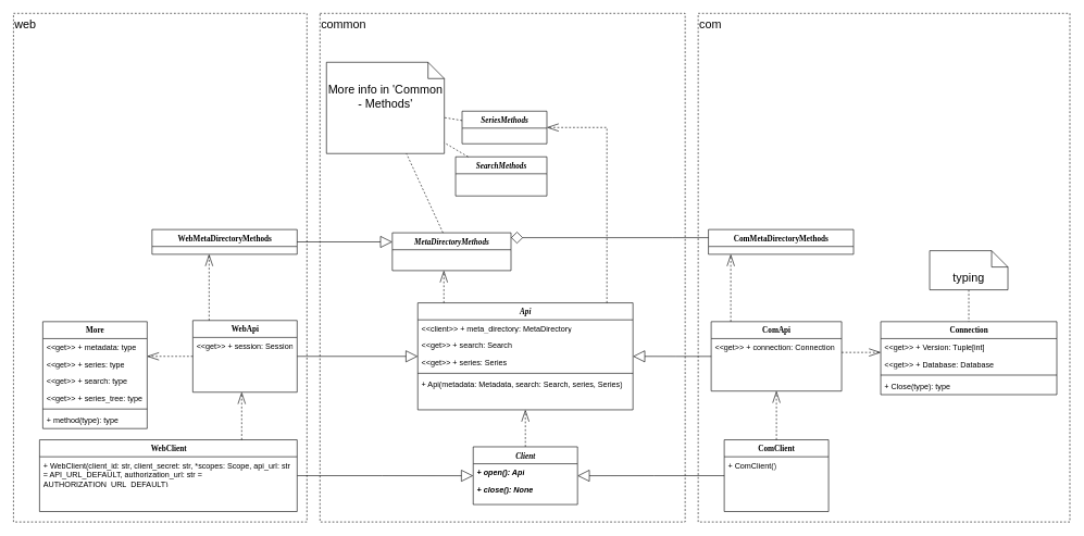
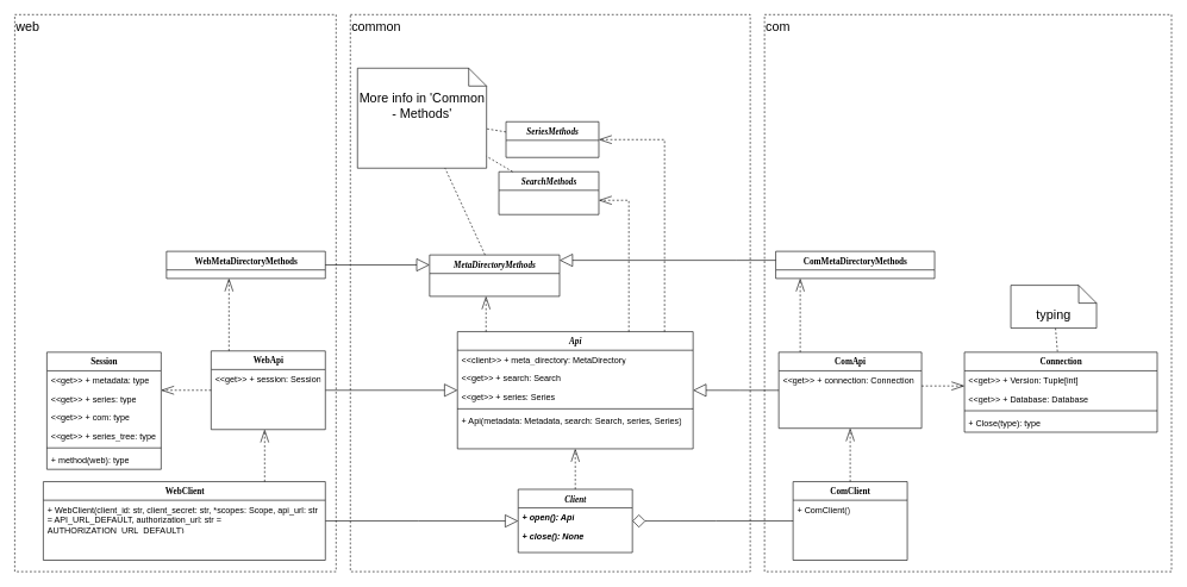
+ <mxCell id="49" style="edgeStyle=orthogonalEdgeStyle;rounded=0;orthogonalLoop=1;jettySize=auto;html=1;fontSize=31;endArrow=openThin;endFill=0;endSize=16;dashed=1;" parent="1" source="35" target="46" edge="1"><mxGeometry relative="1" as="geometry"><mxPoint x="950" y="280" as="sourcePoint" /><mxPoint x="870" y="262.72" as="targetPoint" /><Array as="points"><mxPoint x="880" y="280" /></Array></mxGeometry></mxCell>
- <mxCell id="56" style="edgeStyle=orthogonalEdgeStyle;rounded=0;orthogonalLoop=1;jettySize=auto;html=1;fontSize=21;endArrow=diamond;endFill=0;endSize=16;" parent="1" source="54" target="45" edge="1"><mxGeometry relative="1" as="geometry"><mxPoint x="1099.25" y="226.5" as="sourcePoint" /><mxPoint x="1229.25" y="150" as="targetPoint" /><Array as="points"><mxPoint x="1030" y="364" /><mxPoint x="1030" y="364" /></Array></mxGeometry></mxCell>
+ <mxCell id="56" style="edgeStyle=orthogonalEdgeStyle;rounded=0;orthogonalLoop=1;jettySize=auto;html=1;fontSize=21;endArrow=block;endFill=0;endSize=16;" parent="1" source="54" target="45" edge="1"><mxGeometry relative="1" as="geometry"><mxPoint x="1099.25" y="226.5" as="sourcePoint" /><mxPoint x="1229.25" y="150" as="targetPoint" /><Array as="points"><mxPoint x="1030" y="364" /><mxPoint x="1030" y="364" /></Array></mxGeometry></mxCell>
- <mxCell id="34" value="typing" style="shape=note2;boundedLbl=1;whiteSpace=wrap;html=1;size=25;verticalAlign=top;align=center;fontSize=18;" parent="1" vertex="1"><mxGeometry x="1425" y="384" width="120" height="60" as="geometry" /></mxCell>
+ <mxCell id="34" value="typing" style="shape=note2;boundedLbl=1;whiteSpace=wrap;html=1;size=25;verticalAlign=top;align=center;fontSize=18;" parent="1" vertex="1"><mxGeometry x="1415" y="399" width="120" height="60" as="geometry" /></mxCell>
- <mxCell id="16" value="More" style="swimlane;html=1;fontStyle=1;align=center;verticalAlign=top;childLayout=stackLayout;horizontal=1;startSize=26;horizontalStack=0;resizeParent=1;resizeLast=0;collapsible=1;marginBottom=0;swimlaneFillColor=#ffffff;rounded=0;shadow=0;comic=0;labelBackgroundColor=none;strokeWidth=1;fillColor=none;fontFamily=Verdana;fontSize=12" parent="1" vertex="1"><mxGeometry x="65" y="492.75" width="160" height="164" as="geometry" /></mxCell>
+ <mxCell id="16" value="Session" style="swimlane;html=1;fontStyle=1;align=center;verticalAlign=top;childLayout=stackLayout;horizontal=1;startSize=26;horizontalStack=0;resizeParent=1;resizeLast=0;collapsible=1;marginBottom=0;swimlaneFillColor=#ffffff;rounded=0;shadow=0;comic=0;labelBackgroundColor=none;strokeWidth=1;fillColor=none;fontFamily=Verdana;fontSize=12" parent="1" vertex="1"><mxGeometry x="65" y="492.75" width="160" height="164" as="geometry" /></mxCell>
- <mxCell id="19" value="&amp;lt;&amp;lt;get&amp;gt;&amp;gt;&amp;nbsp;+ search: type" style="text;html=1;strokeColor=none;fillColor=none;align=left;verticalAlign=top;spacingLeft=4;spacingRight=4;whiteSpace=wrap;overflow=hidden;rotatable=0;points=[[0,0.5],[1,0.5]];portConstraint=eastwest;" parent="16" vertex="1"><mxGeometry y="78" width="160" height="26" as="geometry" /></mxCell>
+ <mxCell id="19" value="&amp;lt;&amp;lt;get&amp;gt;&amp;gt;&amp;nbsp;+ com: type" style="text;html=1;strokeColor=none;fillColor=none;align=left;verticalAlign=top;spacingLeft=4;spacingRight=4;whiteSpace=wrap;overflow=hidden;rotatable=0;points=[[0,0.5],[1,0.5]];portConstraint=eastwest;" parent="16" vertex="1"><mxGeometry y="78" width="160" height="26" as="geometry" /></mxCell>
- <mxCell id="22" value="+ method(type): type" style="text;html=1;strokeColor=none;fillColor=none;align=left;verticalAlign=top;spacingLeft=4;spacingRight=4;whiteSpace=wrap;overflow=hidden;rotatable=0;points=[[0,0.5],[1,0.5]];portConstraint=eastwest;" parent="16" vertex="1"><mxGeometry y="138" width="160" height="26" as="geometry" /></mxCell>
+ <mxCell id="22" value="+ method(web): type" style="text;html=1;strokeColor=none;fillColor=none;align=left;verticalAlign=top;spacingLeft=4;spacingRight=4;whiteSpace=wrap;overflow=hidden;rotatable=0;points=[[0,0.5],[1,0.5]];portConstraint=eastwest;" parent="16" vertex="1"><mxGeometry y="138" width="160" height="26" as="geometry" /></mxCell>
- <mxCell id="14" style="edgeStyle=orthogonalEdgeStyle;rounded=0;orthogonalLoop=1;jettySize=auto;html=1;fontSize=21;endArrow=block;endFill=0;endSize=16;" parent="1" source="12" target="42" edge="1"><mxGeometry relative="1" as="geometry"><mxPoint x="720" y="828" as="sourcePoint" /><mxPoint x="970" y="813" as="targetPoint" /></mxGeometry></mxCell>
+ <mxCell id="14" style="edgeStyle=orthogonalEdgeStyle;rounded=0;orthogonalLoop=1;jettySize=auto;html=1;fontSize=21;endArrow=diamond;endFill=0;endSize=16;" parent="1" source="12" target="42" edge="1"><mxGeometry relative="1" as="geometry"><mxPoint x="720" y="828" as="sourcePoint" /><mxPoint x="970" y="813" as="targetPoint" /></mxGeometry></mxCell>
